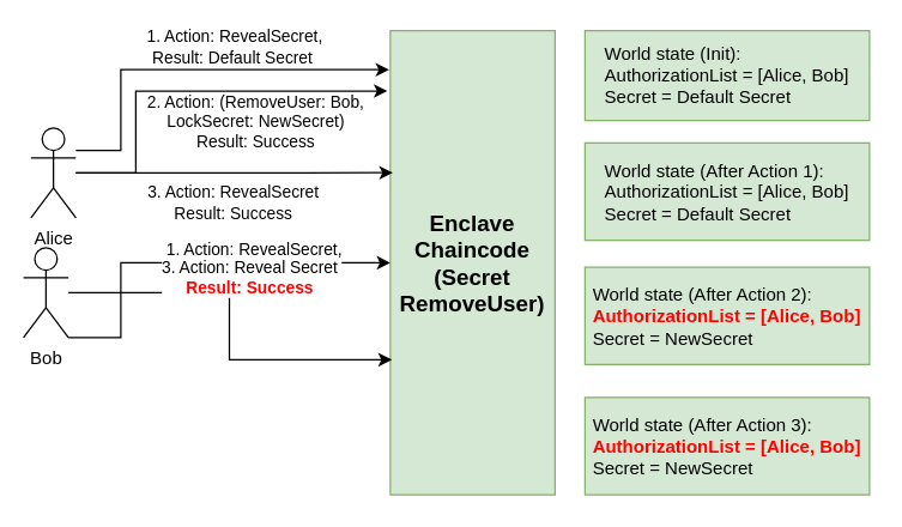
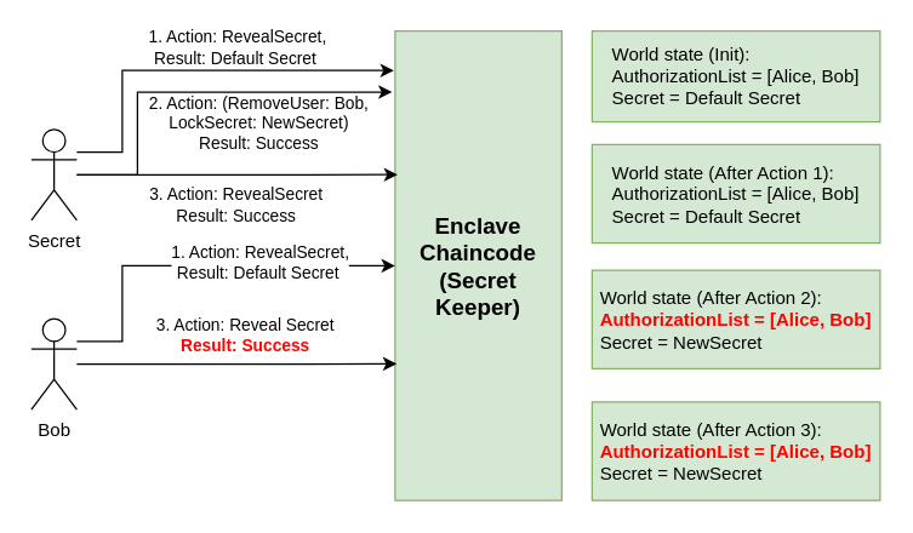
- <mxCell id="10" value="Alice" style="shape=umlActor;verticalLabelPosition=bottom;verticalAlign=top;html=1;outlineConnect=0;" parent="1" vertex="1"><mxGeometry x="20" y="85" width="30" height="60" as="geometry" /></mxCell>
+ <mxCell id="10" value="Secret" style="shape=umlActor;verticalLabelPosition=bottom;verticalAlign=top;html=1;outlineConnect=0;" parent="1" vertex="1"><mxGeometry x="20" y="85" width="30" height="60" as="geometry" /></mxCell>
- <mxCell id="2" value="&lt;b&gt;&lt;font style=&quot;font-size: 15px;&quot;&gt;Enclave Chaincode&lt;br&gt;(Secret RemoveUser)&lt;br&gt;&lt;/font&gt;&lt;/b&gt;" style="rounded=0;whiteSpace=wrap;html=1;fillColor=#d5e8d4;strokeColor=#82b366;" parent="1" vertex="1"><mxGeometry x="260" y="20" width="110" height="310" as="geometry" /></mxCell>
+ <mxCell id="2" value="&lt;b&gt;&lt;font style=&quot;font-size: 15px;&quot;&gt;Enclave Chaincode&lt;br&gt;(Secret Keeper)&lt;br&gt;&lt;/font&gt;&lt;/b&gt;" style="rounded=0;whiteSpace=wrap;html=1;fillColor=#d5e8d4;strokeColor=#82b366;" parent="1" vertex="1"><mxGeometry x="260" y="20" width="110" height="310" as="geometry" /></mxCell>
- <mxCell id="15" value="Bob" style="shape=umlActor;verticalLabelPosition=bottom;verticalAlign=top;html=1;outlineConnect=0;" parent="1" vertex="1"><mxGeometry x="15" y="165" width="30" height="60" as="geometry" /></mxCell>
+ <mxCell id="15" value="Bob" style="shape=umlActor;verticalLabelPosition=bottom;verticalAlign=top;html=1;outlineConnect=0;" parent="1" vertex="1"><mxGeometry x="20" y="210" width="30" height="60" as="geometry" /></mxCell>
